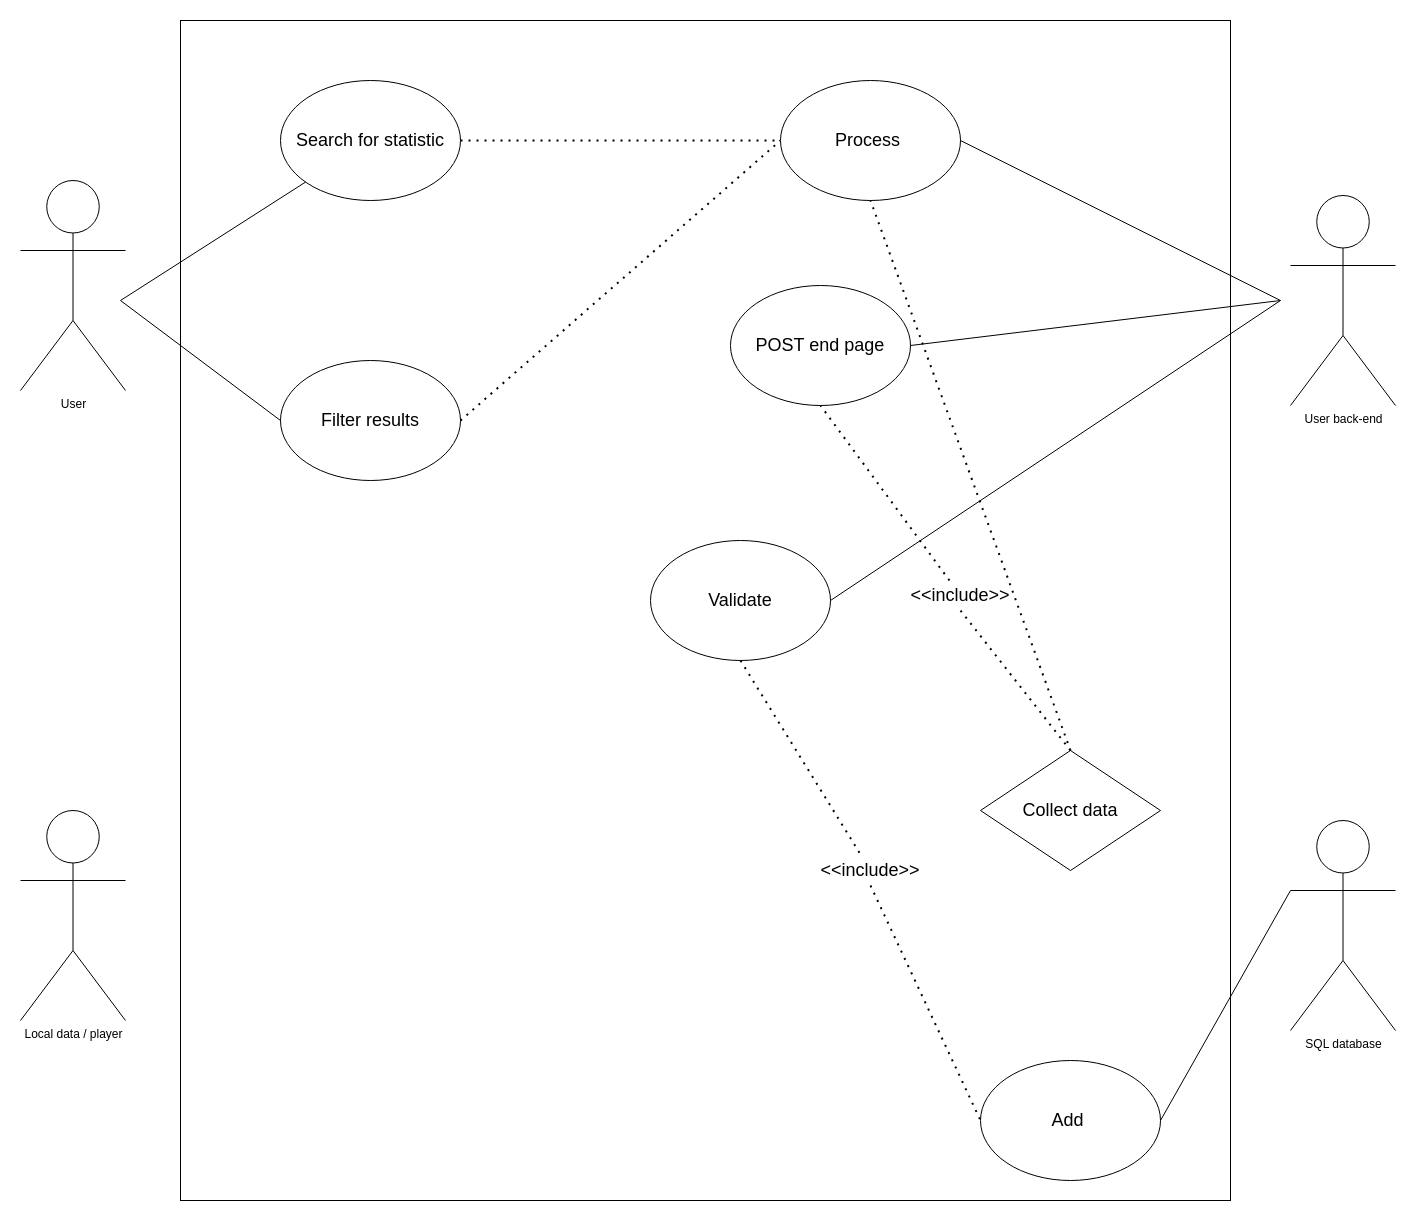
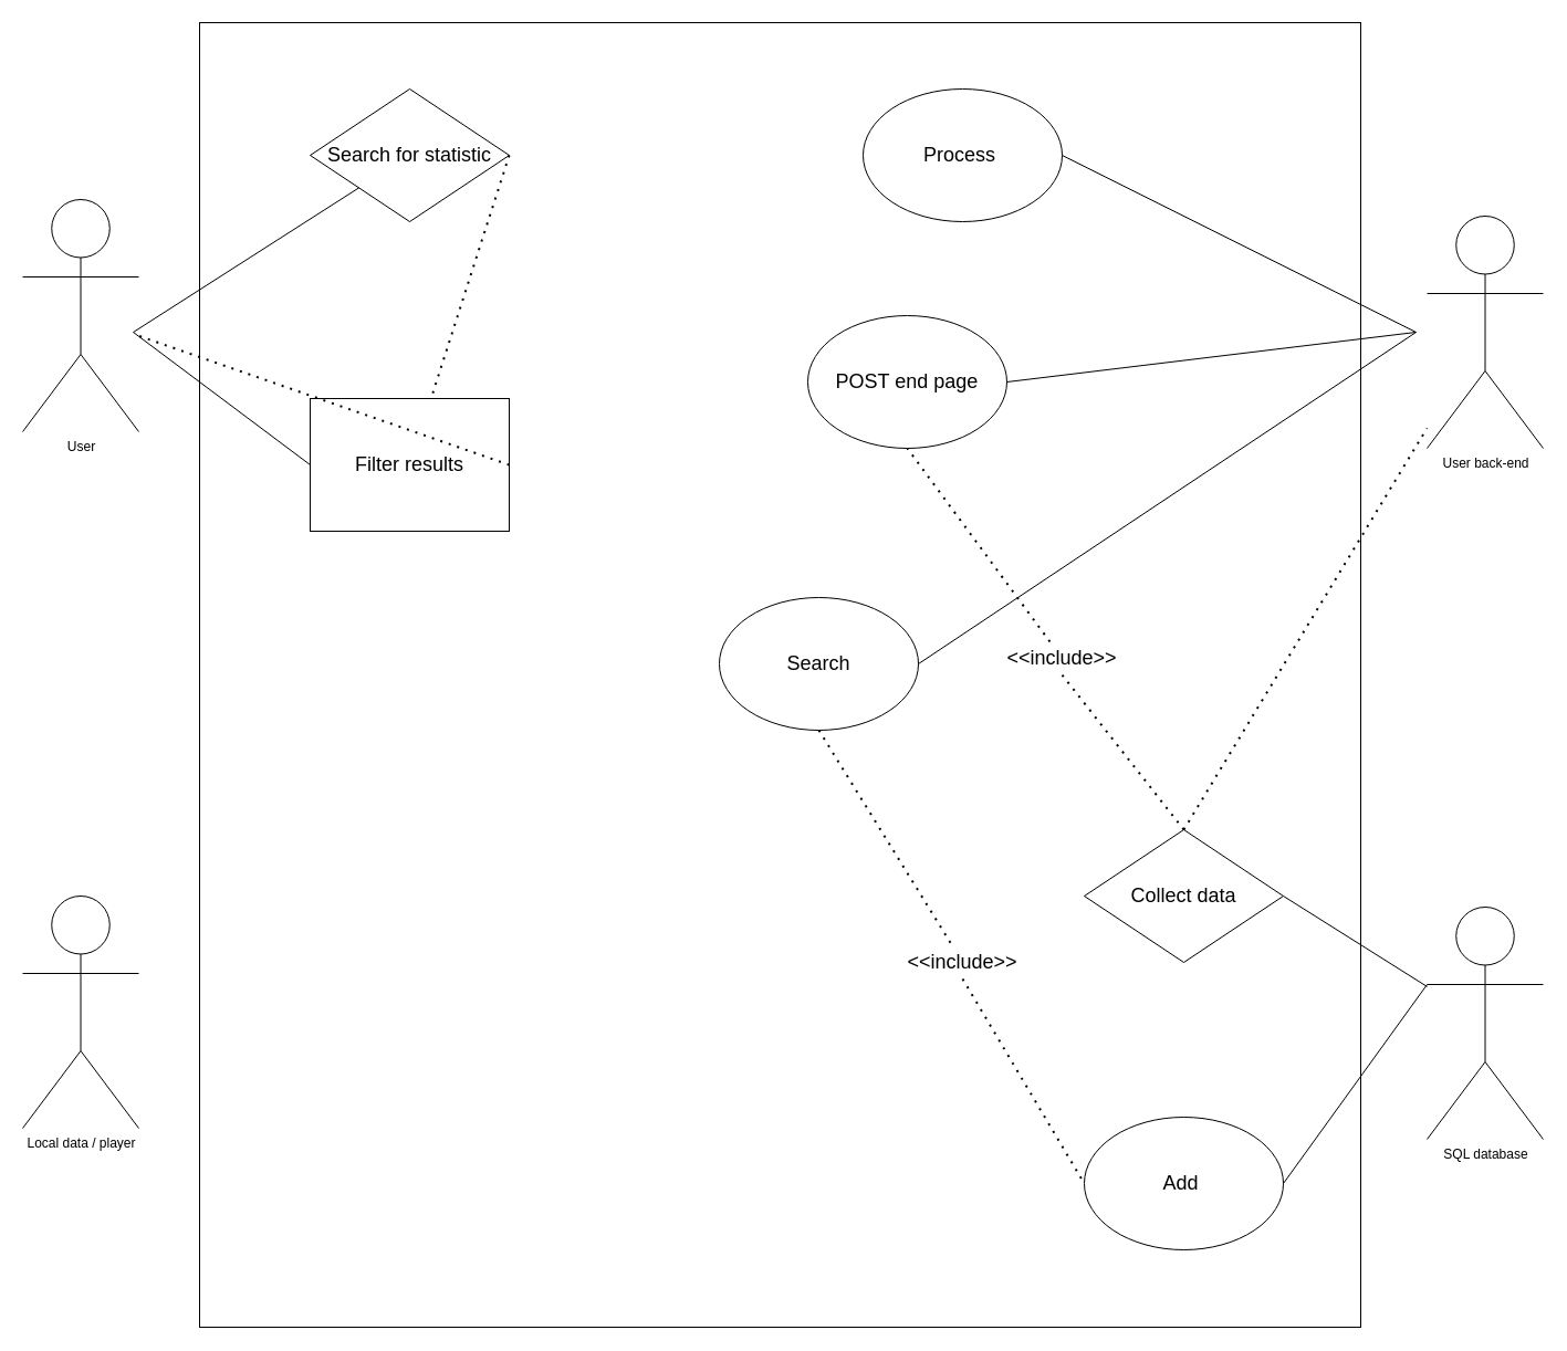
- <mxCell id="6" value="&lt;font style=&quot;font-size: 18px&quot;&gt;Search for statistic&lt;/font&gt;" style="ellipse;whiteSpace=wrap;html=1;rounded=0;fillColor=none;" vertex="1" parent="1"><mxGeometry x="280" y="80" width="180" height="120" as="geometry" /></mxCell>
+ <mxCell id="6" value="&lt;font style=&quot;font-size: 18px&quot;&gt;Search for statistic&lt;/font&gt;" style="rhombus;whiteSpace=wrap;html=1;fillColor=none;" vertex="1" parent="1"><mxGeometry x="280" y="80" width="180" height="120" as="geometry" /></mxCell>
- <mxCell id="9" value="" style="endArrow=none;dashed=1;html=1;dashPattern=1 3;strokeWidth=2;rounded=0;fontSize=18;exitX=1;exitY=0.5;exitDx=0;exitDy=0;entryX=0;entryY=0.5;entryDx=0;entryDy=0;" edge="1" parent="1" source="6" target="8"><mxGeometry width="50" height="50" relative="1" as="geometry"><mxPoint x="530" y="600" as="sourcePoint" /><mxPoint x="580" y="550" as="targetPoint" /></mxGeometry></mxCell>
+ <mxCell id="9" value="" style="endArrow=none;dashed=1;html=1;dashPattern=1 3;strokeWidth=2;rounded=0;fontSize=18;exitX=1;exitY=0.5;exitDx=0;exitDy=0;" edge="1" parent="1" source="6" target="16"><mxGeometry width="50" height="50" relative="1" as="geometry"><mxPoint x="530" y="600" as="sourcePoint" /><mxPoint x="580" y="550" as="targetPoint" /></mxGeometry></mxCell>
- <mxCell id="18" value="" style="endArrow=none;dashed=1;html=1;dashPattern=1 3;strokeWidth=2;rounded=0;fontSize=18;exitX=1;exitY=0.5;exitDx=0;exitDy=0;entryX=0;entryY=0.5;entryDx=0;entryDy=0;" edge="1" parent="1" source="16" target="8"><mxGeometry width="50" height="50" relative="1" as="geometry"><mxPoint x="470" y="150" as="sourcePoint" /><mxPoint x="980" y="130" as="targetPoint" /></mxGeometry></mxCell>
+ <mxCell id="18" value="" style="endArrow=none;dashed=1;html=1;dashPattern=1 3;strokeWidth=2;rounded=0;fontSize=18;exitX=1;exitY=0.5;exitDx=0;exitDy=0;" edge="1" parent="1" source="16" target="3"><mxGeometry width="50" height="50" relative="1" as="geometry"><mxPoint x="470" y="150" as="sourcePoint" /><mxPoint x="980" y="130" as="targetPoint" /></mxGeometry></mxCell>
- <mxCell id="16" value="&lt;font style=&quot;font-size: 18px&quot;&gt;Filter results&lt;/font&gt;" style="ellipse;whiteSpace=wrap;html=1;rounded=0;fillColor=none;" vertex="1" parent="1"><mxGeometry x="280" y="360" width="180" height="120" as="geometry" /></mxCell>
+ <mxCell id="16" value="&lt;font style=&quot;font-size: 18px&quot;&gt;Filter results&lt;/font&gt;" style="whiteSpace=wrap;html=1;fillColor=none;rounded=0;" vertex="1" parent="1"><mxGeometry x="280" y="360" width="180" height="120" as="geometry" /></mxCell>
- <mxCell id="14" value="" style="endArrow=none;dashed=1;html=1;dashPattern=1 3;strokeWidth=2;rounded=0;fontSize=18;exitX=0.5;exitY=0;exitDx=0;exitDy=0;entryX=0.5;entryY=1;entryDx=0;entryDy=0;" edge="1" parent="1" source="27" target="8"><mxGeometry width="50" height="50" relative="1" as="geometry"><mxPoint x="470" y="310" as="sourcePoint" /><mxPoint x="980" y="145" as="targetPoint" /></mxGeometry></mxCell>
+ <mxCell id="14" value="" style="endArrow=none;dashed=1;html=1;dashPattern=1 3;strokeWidth=2;rounded=0;fontSize=18;exitX=0.5;exitY=0;exitDx=0;exitDy=0;" edge="1" parent="1" source="27" target="10"><mxGeometry width="50" height="50" relative="1" as="geometry"><mxPoint x="470" y="310" as="sourcePoint" /><mxPoint x="980" y="145" as="targetPoint" /></mxGeometry></mxCell>
- <mxCell id="22" value="&lt;span style=&quot;font-size: 18px&quot;&gt;Validate&lt;/span&gt;" style="ellipse;whiteSpace=wrap;html=1;rounded=0;fillColor=none;" vertex="1" parent="1"><mxGeometry x="650" y="540" width="180" height="120" as="geometry" /></mxCell>
+ <mxCell id="22" value="&lt;span style=&quot;font-size: 18px&quot;&gt;Search&lt;/span&gt;" style="ellipse;whiteSpace=wrap;html=1;rounded=0;fillColor=none;" vertex="1" parent="1"><mxGeometry x="650" y="540" width="180" height="120" as="geometry" /></mxCell>
+ <mxCell id="13" value="" style="endArrow=none;html=1;rounded=0;fontSize=18;exitX=1;exitY=0.5;exitDx=0;exitDy=0;" edge="1" parent="1" source="27" target="5"><mxGeometry width="50" height="50" relative="1" as="geometry"><mxPoint x="1160" y="450" as="sourcePoint" /><mxPoint x="1270" y="915" as="targetPoint" /></mxGeometry></mxCell>
- <mxCell id="24" value="&lt;span style=&quot;font-size: 18px&quot;&gt;Add&amp;nbsp;&lt;/span&gt;" style="ellipse;whiteSpace=wrap;html=1;rounded=0;fillColor=none;" vertex="1" parent="1"><mxGeometry x="980" y="1060" width="180" height="120" as="geometry" /></mxCell>
+ <mxCell id="24" value="&lt;span style=&quot;font-size: 18px&quot;&gt;Add&amp;nbsp;&lt;/span&gt;" style="ellipse;whiteSpace=wrap;html=1;rounded=0;fillColor=none;" vertex="1" parent="1"><mxGeometry x="980" y="1010" width="180" height="120" as="geometry" /></mxCell>
